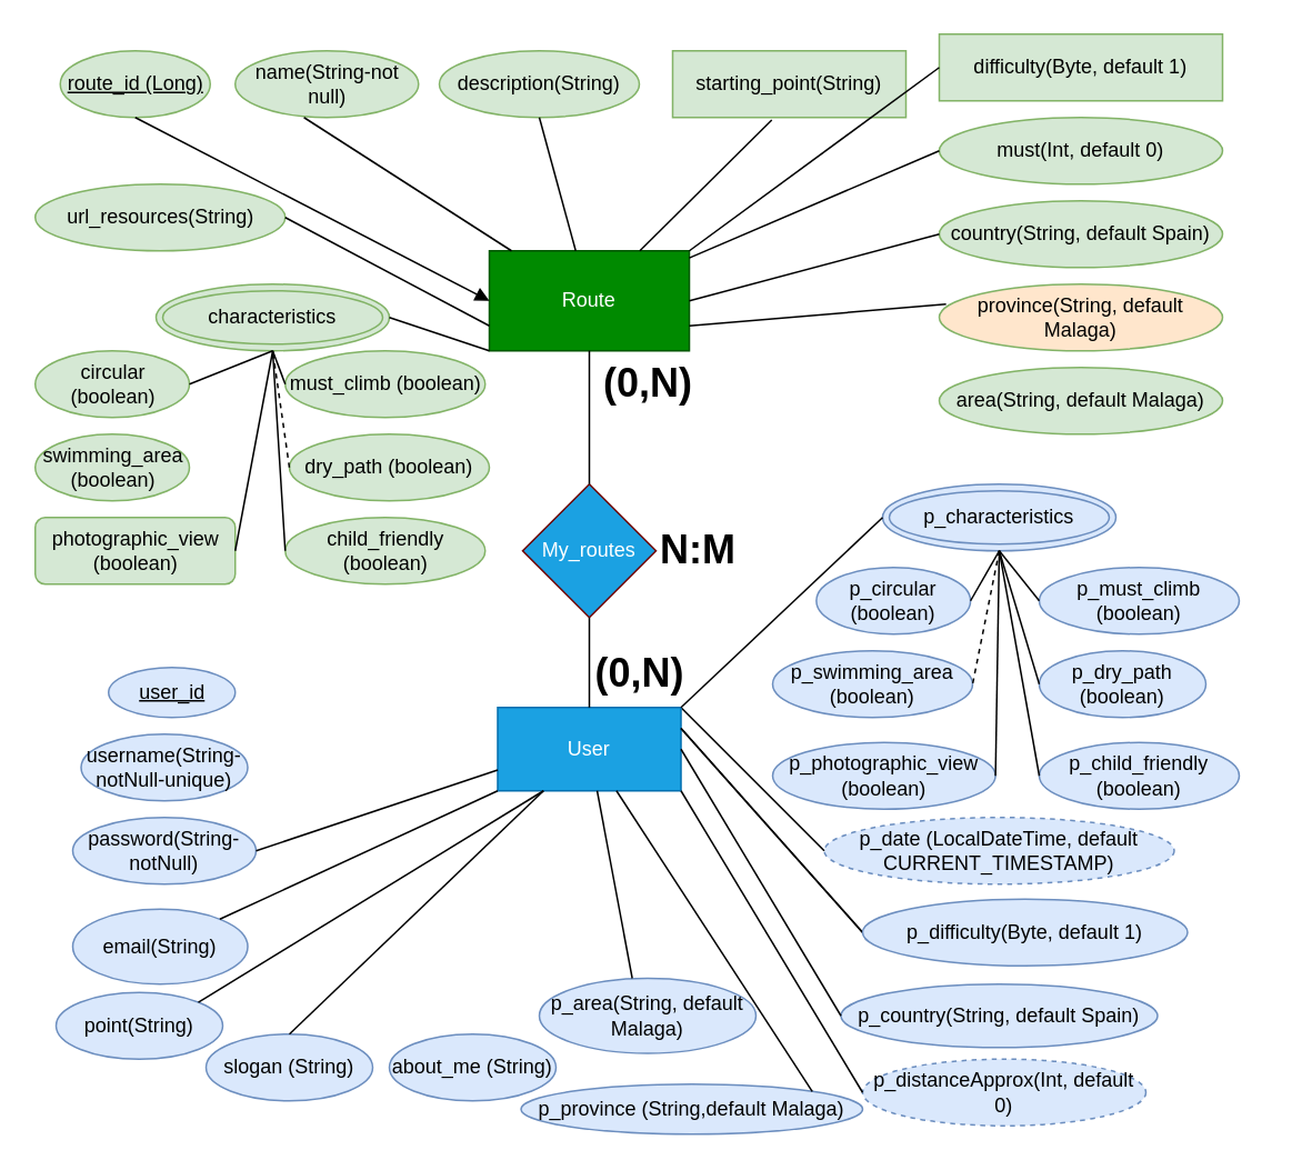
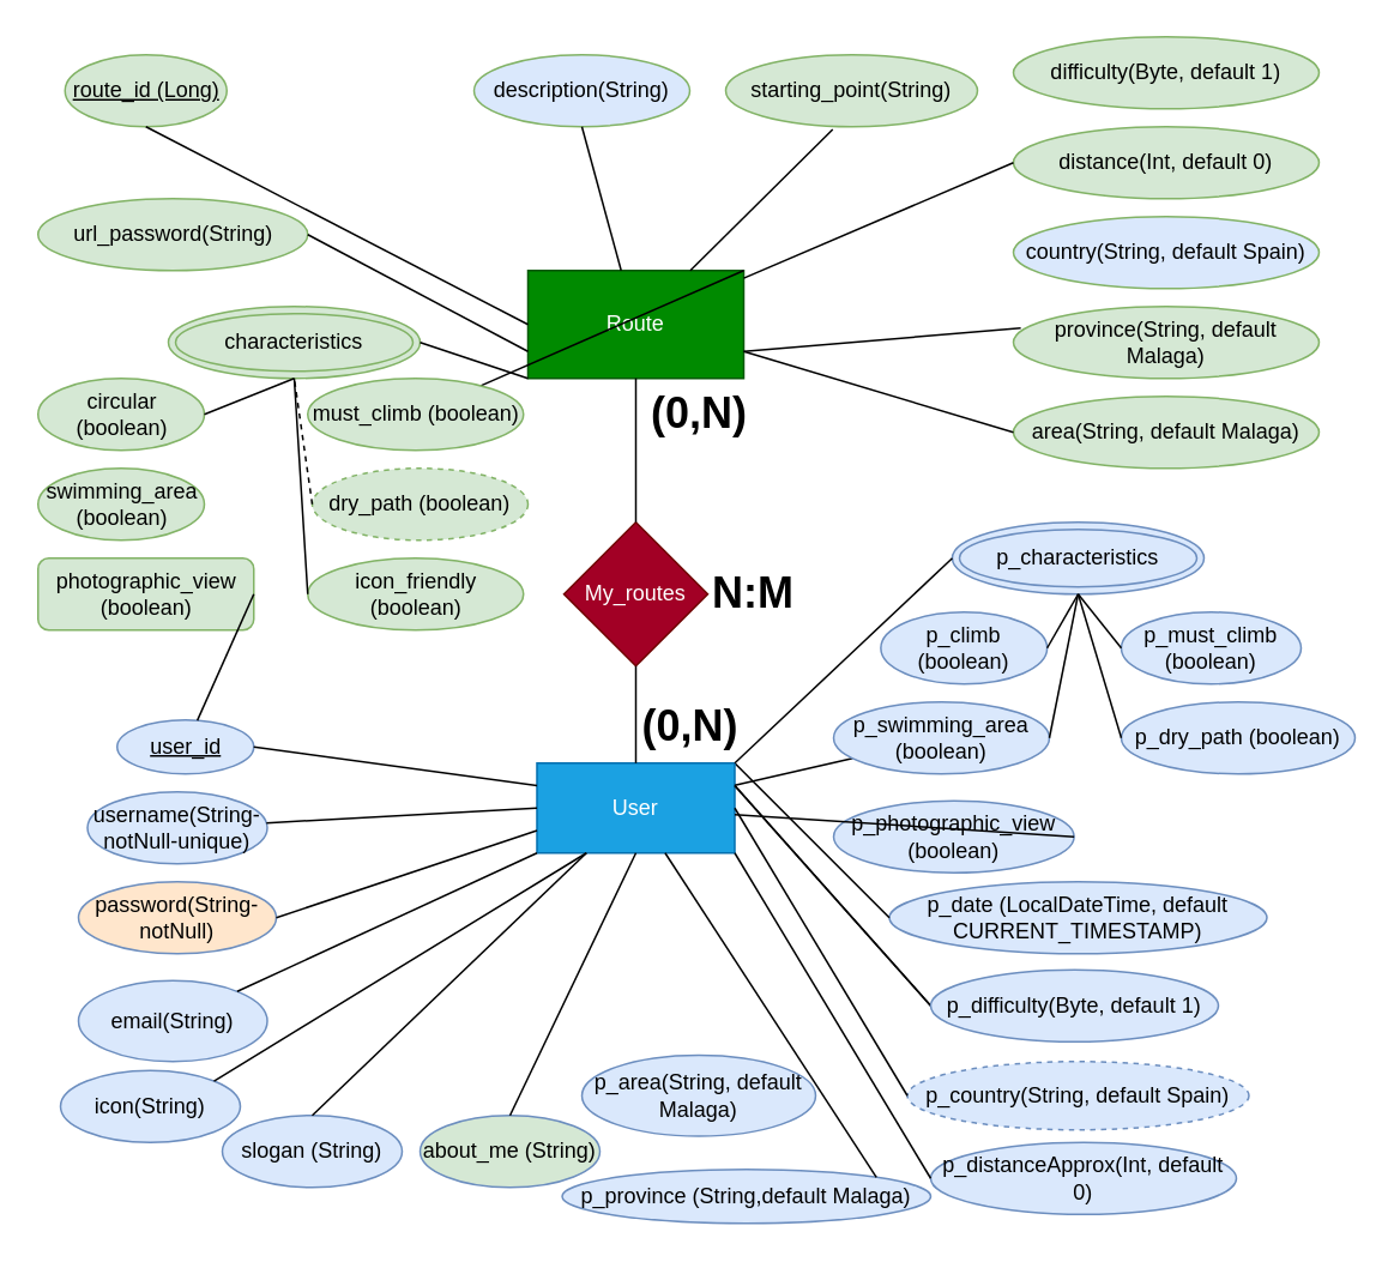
- <mxCell id="30" value="difficulty(Byte, default 1)" style="whiteSpace=wrap;html=1;fillColor=#d5e8d4;strokeColor=#82b366;rounded=0;" parent="1" vertex="1"><mxGeometry x="563" y="20" width="170" height="40" as="geometry" /></mxCell>
+ <mxCell id="30" value="difficulty(Byte, default 1)" style="ellipse;whiteSpace=wrap;html=1;fillColor=#d5e8d4;strokeColor=#82b366;" parent="1" vertex="1"><mxGeometry x="563" y="20" width="170" height="40" as="geometry" /></mxCell>
- <mxCell id="4" value="name(String-not null)" style="ellipse;whiteSpace=wrap;html=1;fillColor=#d5e8d4;strokeColor=#82b366;" parent="1" vertex="1"><mxGeometry x="140.5" y="30" width="110" height="40" as="geometry" /></mxCell>
- <mxCell id="5" value="description(String)" style="ellipse;whiteSpace=wrap;html=1;fillColor=#d5e8d4;strokeColor=#82b366;" parent="1" vertex="1"><mxGeometry x="263" y="30" width="120" height="40" as="geometry" /></mxCell>
+ <mxCell id="5" value="description(String)" style="ellipse;whiteSpace=wrap;html=1;fillColor=#dae8fc;strokeColor=#82b366;" parent="1" vertex="1"><mxGeometry x="263" y="30" width="120" height="40" as="geometry" /></mxCell>
- <mxCell id="6" value="starting_point(String)" style="whiteSpace=wrap;html=1;fillColor=#d5e8d4;strokeColor=#82b366;rounded=0;" parent="1" vertex="1"><mxGeometry x="403" y="30" width="140" height="40" as="geometry" /></mxCell>
+ <mxCell id="6" value="starting_point(String)" style="ellipse;whiteSpace=wrap;html=1;fillColor=#d5e8d4;strokeColor=#82b366;" parent="1" vertex="1"><mxGeometry x="403" y="30" width="140" height="40" as="geometry" /></mxCell>
- <mxCell id="31" value="must(Int, default 0)" style="ellipse;whiteSpace=wrap;html=1;fillColor=#d5e8d4;strokeColor=#82b366;" parent="1" vertex="1"><mxGeometry x="563" y="70" width="170" height="40" as="geometry" /></mxCell>
+ <mxCell id="31" value="distance(Int, default 0)" style="ellipse;whiteSpace=wrap;html=1;fillColor=#d5e8d4;strokeColor=#82b366;" parent="1" vertex="1"><mxGeometry x="563" y="70" width="170" height="40" as="geometry" /></mxCell>
- <mxCell id="32" value="" style="endArrow=none;html=1;rounded=0;exitX=1;exitY=0;exitDx=0;exitDy=0;entryX=0;entryY=0.5;entryDx=0;entryDy=0;" parent="1" source="2" target="30" edge="1"><mxGeometry width="50" height="50" relative="1" as="geometry"><mxPoint x="443" y="410" as="sourcePoint" /><mxPoint x="693" y="50" as="targetPoint" /></mxGeometry></mxCell>
+ <mxCell id="32" value="" style="endArrow=none;html=1;rounded=0;exitX=1;exitY=0;exitDx=0;exitDy=0;" parent="1" source="2" target="56" edge="1"><mxGeometry width="50" height="50" relative="1" as="geometry"><mxPoint x="443" y="410" as="sourcePoint" /><mxPoint x="693" y="50" as="targetPoint" /></mxGeometry></mxCell>
- <mxCell id="8" value="" style="endArrow=none;html=1;rounded=0;exitX=0.375;exitY=1;exitDx=0;exitDy=0;exitPerimeter=0;" parent="1" source="4" target="2" edge="1"><mxGeometry width="50" height="50" relative="1" as="geometry"><mxPoint x="413" y="90" as="sourcePoint" /><mxPoint x="463" y="40" as="targetPoint" /></mxGeometry></mxCell>
- <mxCell id="43" value="url_resources(String)" style="ellipse;whiteSpace=wrap;html=1;fillColor=#d5e8d4;strokeColor=#82b366;" parent="1" vertex="1"><mxGeometry x="20.5" y="110" width="150" height="40" as="geometry" /></mxCell>
+ <mxCell id="43" value="url_password(String)" style="ellipse;whiteSpace=wrap;html=1;fillColor=#d5e8d4;strokeColor=#82b366;" parent="1" vertex="1"><mxGeometry x="20.5" y="110" width="150" height="40" as="geometry" /></mxCell>
- <mxCell id="46" value="country(String, default Spain)" style="ellipse;whiteSpace=wrap;html=1;fillColor=#d5e8d4;strokeColor=#82b366;" parent="1" vertex="1"><mxGeometry x="563" y="120" width="170" height="40" as="geometry" /></mxCell>
+ <mxCell id="46" value="country(String, default Spain)" style="ellipse;whiteSpace=wrap;html=1;fillColor=#dae8fc;strokeColor=#82b366;" parent="1" vertex="1"><mxGeometry x="563" y="120" width="170" height="40" as="geometry" /></mxCell>
- <mxCell id="48" value="" style="endArrow=none;html=1;rounded=0;entryX=0;entryY=0.5;entryDx=0;entryDy=0;exitX=1;exitY=0.5;exitDx=0;exitDy=0;" parent="1" source="2" target="46" edge="1"><mxGeometry width="50" height="50" relative="1" as="geometry"><mxPoint x="413" y="410" as="sourcePoint" /><mxPoint x="463" y="360" as="targetPoint" /></mxGeometry></mxCell>
- <mxCell id="12" value="" style="endArrow=block;html=1;rounded=0;exitX=0.5;exitY=1;exitDx=0;exitDy=0;entryX=0;entryY=0.5;entryDx=0;entryDy=0;" parent="1" source="3" target="2" edge="1"><mxGeometry width="50" height="50" relative="1" as="geometry"><mxPoint x="413" y="90" as="sourcePoint" /><mxPoint x="463" y="40" as="targetPoint" /></mxGeometry></mxCell>
+ <mxCell id="12" value="" style="endArrow=none;html=1;rounded=0;exitX=0.5;exitY=1;exitDx=0;exitDy=0;entryX=0;entryY=0.5;entryDx=0;entryDy=0;" parent="1" source="3" target="2" edge="1"><mxGeometry width="50" height="50" relative="1" as="geometry"><mxPoint x="413" y="90" as="sourcePoint" /><mxPoint x="463" y="40" as="targetPoint" /></mxGeometry></mxCell>
- <mxCell id="45" value="province(String, default Malaga)" style="ellipse;whiteSpace=wrap;html=1;fillColor=#ffe6cc;strokeColor=#82b366;" parent="1" vertex="1"><mxGeometry x="563" y="170" width="170" height="40" as="geometry" /></mxCell>
+ <mxCell id="45" value="province(String, default Malaga)" style="ellipse;whiteSpace=wrap;html=1;fillColor=#d5e8d4;strokeColor=#82b366;" parent="1" vertex="1"><mxGeometry x="563" y="170" width="170" height="40" as="geometry" /></mxCell>
+ <mxCell id="11" value="" style="endArrow=none;html=1;rounded=0;entryX=0;entryY=0.5;entryDx=0;entryDy=0;exitX=1;exitY=0.75;exitDx=0;exitDy=0;" parent="1" source="2" target="7" edge="1"><mxGeometry width="50" height="50" relative="1" as="geometry"><mxPoint x="413" y="90" as="sourcePoint" /><mxPoint x="463" y="40" as="targetPoint" /><Array as="points" /></mxGeometry></mxCell>
- <mxCell id="62" value="" style="endArrow=none;html=1;rounded=0;entryX=0.5;entryY=1;entryDx=0;entryDy=0;exitX=0;exitY=0.5;exitDx=0;exitDy=0;" edge="1" parent="1" source="56" target="51"><mxGeometry width="50" height="50" relative="1" as="geometry"><mxPoint x="323" y="280" as="sourcePoint" /><mxPoint x="373" y="230" as="targetPoint" /></mxGeometry></mxCell>
- <mxCell id="63" value="" style="endArrow=none;html=1;rounded=0;entryX=0.5;entryY=1;entryDx=0;entryDy=0;exitX=1;exitY=0.5;exitDx=0;exitDy=0;" edge="1" parent="1" source="55" target="51"><mxGeometry width="50" height="50" relative="1" as="geometry"><mxPoint x="323" y="280" as="sourcePoint" /><mxPoint x="373" y="230" as="targetPoint" /></mxGeometry></mxCell>
+ <mxCell id="63" value="" style="endArrow=none;html=1;rounded=0;exitX=1;exitY=0.5;exitDx=0;exitDy=0;" edge="1" parent="1" source="55" target="49"><mxGeometry width="50" height="50" relative="1" as="geometry"><mxPoint x="323" y="280" as="sourcePoint" /><mxPoint x="373" y="230" as="targetPoint" /></mxGeometry></mxCell>
- <mxCell id="58" value="dry_path (boolean)" style="ellipse;whiteSpace=wrap;html=1;fillColor=#d5e8d4;strokeColor=#82b366;" vertex="1" parent="1"><mxGeometry x="173" y="260" width="120" height="40" as="geometry" /></mxCell>
+ <mxCell id="58" value="dry_path (boolean)" style="ellipse;whiteSpace=wrap;html=1;fillColor=#d5e8d4;strokeColor=#82b366;dashed=1;" vertex="1" parent="1"><mxGeometry x="173" y="260" width="120" height="40" as="geometry" /></mxCell>
- <mxCell id="57" value="child_friendly (boolean)" style="ellipse;whiteSpace=wrap;html=1;fillColor=#d5e8d4;strokeColor=#82b366;" vertex="1" parent="1"><mxGeometry x="170.5" y="310" width="120" height="40" as="geometry" /></mxCell>
+ <mxCell id="57" value="icon_friendly (boolean)" style="ellipse;whiteSpace=wrap;html=1;fillColor=#d5e8d4;strokeColor=#82b366;" vertex="1" parent="1"><mxGeometry x="170.5" y="310" width="120" height="40" as="geometry" /></mxCell>
- <mxCell id="13" value="My_routes" style="rhombus;whiteSpace=wrap;html=1;fillColor=#1ba1e2;fontColor=#ffffff;strokeColor=#6F0000;" parent="1" vertex="1"><mxGeometry x="313" y="290" width="80" height="80" as="geometry" /></mxCell>
+ <mxCell id="13" value="My_routes" style="rhombus;whiteSpace=wrap;html=1;fillColor=#a20025;fontColor=#ffffff;strokeColor=#6F0000;" parent="1" vertex="1"><mxGeometry x="313" y="290" width="80" height="80" as="geometry" /></mxCell>
- <mxCell id="70" value="p_circular (boolean)" style="ellipse;whiteSpace=wrap;html=1;fillColor=#DAE8FC;strokeColor=#6C8EBF;" vertex="1" parent="1"><mxGeometry x="489.25" y="340" width="92.5" height="40" as="geometry" /></mxCell>
+ <mxCell id="70" value="p_climb (boolean)" style="ellipse;whiteSpace=wrap;html=1;fillColor=#DAE8FC;strokeColor=#6C8EBF;" vertex="1" parent="1"><mxGeometry x="489.25" y="340" width="92.5" height="40" as="geometry" /></mxCell>
- <mxCell id="73" value="p_must_climb (boolean)" style="ellipse;whiteSpace=wrap;html=1;fillColor=#DAE8FC;strokeColor=#6C8EBF;" vertex="1" parent="1"><mxGeometry x="623" y="340" width="120" height="40" as="geometry" /></mxCell>
+ <mxCell id="73" value="p_must_climb (boolean)" style="ellipse;whiteSpace=wrap;html=1;fillColor=#DAE8FC;strokeColor=#6C8EBF;" vertex="1" parent="1"><mxGeometry x="623" y="340" width="100" height="40" as="geometry" /></mxCell>
- <mxCell id="77" value="" style="endArrow=none;html=1;rounded=0;entryX=1;entryY=0.5;entryDx=0;entryDy=0;exitX=0.5;exitY=1;exitDx=0;exitDy=0;dashed=1;" edge="1" parent="1" source="69" target="71"><mxGeometry width="50" height="50" relative="1" as="geometry"><mxPoint x="1199.5" y="170" as="sourcePoint" /><mxPoint x="1249.5" y="120" as="targetPoint" /></mxGeometry></mxCell>
+ <mxCell id="77" value="" style="endArrow=none;html=1;rounded=0;entryX=1;entryY=0.5;entryDx=0;entryDy=0;exitX=0.5;exitY=1;exitDx=0;exitDy=0;" edge="1" parent="1" source="69" target="71"><mxGeometry width="50" height="50" relative="1" as="geometry"><mxPoint x="1199.5" y="170" as="sourcePoint" /><mxPoint x="1249.5" y="120" as="targetPoint" /></mxGeometry></mxCell>
- <mxCell id="81" value="" style="endArrow=none;html=1;rounded=0;entryX=0.5;entryY=1;entryDx=0;entryDy=0;exitX=1;exitY=0.5;exitDx=0;exitDy=0;" edge="1" parent="1" source="72" target="69"><mxGeometry width="50" height="50" relative="1" as="geometry"><mxPoint x="1199.5" y="170" as="sourcePoint" /><mxPoint x="1249.5" y="120" as="targetPoint" /></mxGeometry></mxCell>
+ <mxCell id="81" value="" style="endArrow=none;html=1;rounded=0;exitX=1;exitY=0.5;exitDx=0;exitDy=0;" edge="1" parent="1" source="72" target="19"><mxGeometry width="50" height="50" relative="1" as="geometry"><mxPoint x="1199.5" y="170" as="sourcePoint" /><mxPoint x="1249.5" y="120" as="targetPoint" /></mxGeometry></mxCell>
- <mxCell id="78" value="" style="endArrow=none;html=1;rounded=0;entryX=0.5;entryY=1;entryDx=0;entryDy=0;exitX=0;exitY=0.5;exitDx=0;exitDy=0;" edge="1" parent="1" source="74" target="69"><mxGeometry width="50" height="50" relative="1" as="geometry"><mxPoint x="1199.5" y="170" as="sourcePoint" /><mxPoint x="1249.5" y="120" as="targetPoint" /></mxGeometry></mxCell>
- <mxCell id="75" value="p_dry_path (boolean)" style="ellipse;whiteSpace=wrap;html=1;fillColor=#DAE8FC;strokeColor=#6C8EBF;" vertex="1" parent="1"><mxGeometry x="623" y="390" width="100" height="40" as="geometry" /></mxCell>
+ <mxCell id="75" value="p_dry_path (boolean)" style="ellipse;whiteSpace=wrap;html=1;fillColor=#DAE8FC;strokeColor=#6C8EBF;" vertex="1" parent="1"><mxGeometry x="623" y="390" width="130" height="40" as="geometry" /></mxCell>
+ <mxCell id="50" value="" style="endArrow=none;html=1;rounded=0;exitX=0;exitY=0.25;exitDx=0;exitDy=0;entryX=1;entryY=0.5;entryDx=0;entryDy=0;" parent="1" source="19" target="49" edge="1"><mxGeometry width="50" height="50" relative="1" as="geometry"><mxPoint x="603" y="440" as="sourcePoint" /><mxPoint x="653" y="390" as="targetPoint" /></mxGeometry></mxCell>
+ <mxCell id="26" value="" style="endArrow=none;html=1;rounded=0;entryX=0;entryY=0.5;entryDx=0;entryDy=0;" parent="1" source="22" target="19" edge="1"><mxGeometry width="50" height="50" relative="1" as="geometry"><mxPoint x="438" y="410" as="sourcePoint" /><mxPoint x="488" y="360" as="targetPoint" /></mxGeometry></mxCell>
- <mxCell id="74" value="p_child_friendly (boolean)" style="ellipse;whiteSpace=wrap;html=1;fillColor=#DAE8FC;strokeColor=#6C8EBF;" vertex="1" parent="1"><mxGeometry x="623" y="445" width="120" height="40" as="geometry" /></mxCell>
- <mxCell id="23" value="password(String-notNull)" style="ellipse;whiteSpace=wrap;html=1;fillColor=#dae8fc;strokeColor=#6c8ebf;" parent="1" vertex="1"><mxGeometry x="43" y="490" width="110" height="40" as="geometry" /></mxCell>
+ <mxCell id="23" value="password(String-notNull)" style="ellipse;whiteSpace=wrap;html=1;fillColor=#ffe6cc;strokeColor=#6c8ebf;" parent="1" vertex="1"><mxGeometry x="43" y="490" width="110" height="40" as="geometry" /></mxCell>
- <mxCell id="14" value="p_date (LocalDateTime, default CURRENT_TIMESTAMP)" style="ellipse;whiteSpace=wrap;html=1;fillColor=#dae8fc;strokeColor=#6c8ebf;dashed=1;" parent="1" vertex="1"><mxGeometry x="494" y="490" width="210" height="40" as="geometry" /></mxCell>
+ <mxCell id="14" value="p_date (LocalDateTime, default CURRENT_TIMESTAMP)" style="ellipse;whiteSpace=wrap;html=1;fillColor=#dae8fc;strokeColor=#6c8ebf;" parent="1" vertex="1"><mxGeometry x="494" y="490" width="210" height="40" as="geometry" /></mxCell>
- <mxCell id="42" value="" style="endArrow=none;html=1;rounded=0;entryX=0.429;entryY=0;entryDx=0;entryDy=0;entryPerimeter=0;" parent="1" source="19" target="36" edge="1"><mxGeometry width="50" height="50" relative="1" as="geometry"><mxPoint x="418" y="490" as="sourcePoint" /><mxPoint x="588" y="490" as="targetPoint" /></mxGeometry></mxCell>
+ <mxCell id="42" value="" style="endArrow=none;html=1;rounded=0;" parent="1" source="19" target="71" edge="1"><mxGeometry width="50" height="50" relative="1" as="geometry"><mxPoint x="418" y="490" as="sourcePoint" /><mxPoint x="588" y="490" as="targetPoint" /></mxGeometry></mxCell>
+ <mxCell id="66" value="" style="endArrow=none;html=1;rounded=0;entryX=0.5;entryY=1;entryDx=0;entryDy=0;exitX=0.5;exitY=0;exitDx=0;exitDy=0;" edge="1" parent="1" source="64" target="19"><mxGeometry width="50" height="50" relative="1" as="geometry"><mxPoint x="323" y="380" as="sourcePoint" /><mxPoint x="373" y="330" as="targetPoint" /></mxGeometry></mxCell>
- <mxCell id="83" value="p_difficulty(Byte, default 1)" style="ellipse;whiteSpace=wrap;html=1;fillColor=#dae8fc;strokeColor=#6c8ebf;" parent="1" vertex="1"><mxGeometry x="517" y="539" width="195" height="40" as="geometry" /></mxCell>
+ <mxCell id="83" value="p_difficulty(Byte, default 1)" style="ellipse;whiteSpace=wrap;html=1;fillColor=#dae8fc;strokeColor=#6c8ebf;" parent="1" vertex="1"><mxGeometry x="517" y="539" width="160" height="40" as="geometry" /></mxCell>
- <mxCell id="34" value="p_country(String, default Spain)" style="ellipse;whiteSpace=wrap;html=1;fillColor=#dae8fc;strokeColor=#6c8ebf;" parent="1" vertex="1"><mxGeometry x="504" y="590" width="190" height="38" as="geometry" /></mxCell>
+ <mxCell id="34" value="p_country(String, default Spain)" style="ellipse;whiteSpace=wrap;html=1;fillColor=#dae8fc;strokeColor=#6c8ebf;dashed=1;" parent="1" vertex="1"><mxGeometry x="504" y="590" width="190" height="38" as="geometry" /></mxCell>
- <mxCell id="25" value="point(String)" style="ellipse;whiteSpace=wrap;html=1;align=center;fillColor=#dae8fc;strokeColor=#6c8ebf;" parent="1" vertex="1"><mxGeometry x="33" y="595" width="100" height="40" as="geometry" /></mxCell>
+ <mxCell id="25" value="icon(String)" style="ellipse;whiteSpace=wrap;html=1;align=center;fillColor=#dae8fc;strokeColor=#6c8ebf;" parent="1" vertex="1"><mxGeometry x="33" y="595" width="100" height="40" as="geometry" /></mxCell>
- <mxCell id="64" value="&lt;span&gt;about_me (String)&lt;/span&gt;" style="ellipse;whiteSpace=wrap;html=1;fillColor=#dae8fc;strokeColor=#6c8ebf;fontStyle=0" vertex="1" parent="1"><mxGeometry x="233" y="620" width="100" height="40" as="geometry" /></mxCell>
+ <mxCell id="64" value="&lt;span&gt;about_me (String)&lt;/span&gt;" style="ellipse;whiteSpace=wrap;html=1;fillColor=#d5e8d4;strokeColor=#6c8ebf;fontStyle=0;" vertex="1" parent="1"><mxGeometry x="233" y="620" width="100" height="40" as="geometry" /></mxCell>
- <mxCell id="37" value="p_distanceApprox(Int, default 0)" style="ellipse;whiteSpace=wrap;html=1;fillColor=#dae8fc;strokeColor=#6c8ebf;dashed=1;" parent="1" vertex="1"><mxGeometry x="517" y="635" width="170" height="40" as="geometry" /></mxCell>
+ <mxCell id="37" value="p_distanceApprox(Int, default 0)" style="ellipse;whiteSpace=wrap;html=1;fillColor=#dae8fc;strokeColor=#6c8ebf;" parent="1" vertex="1"><mxGeometry x="517" y="635" width="170" height="40" as="geometry" /></mxCell>
